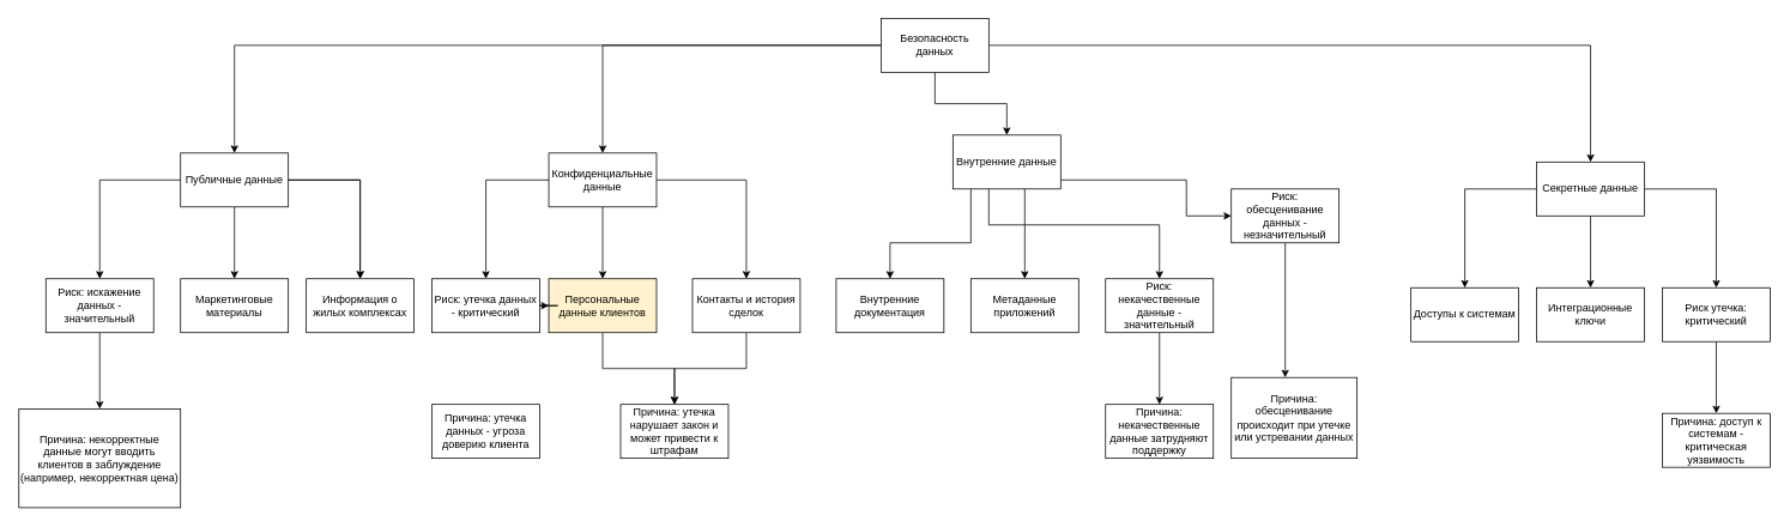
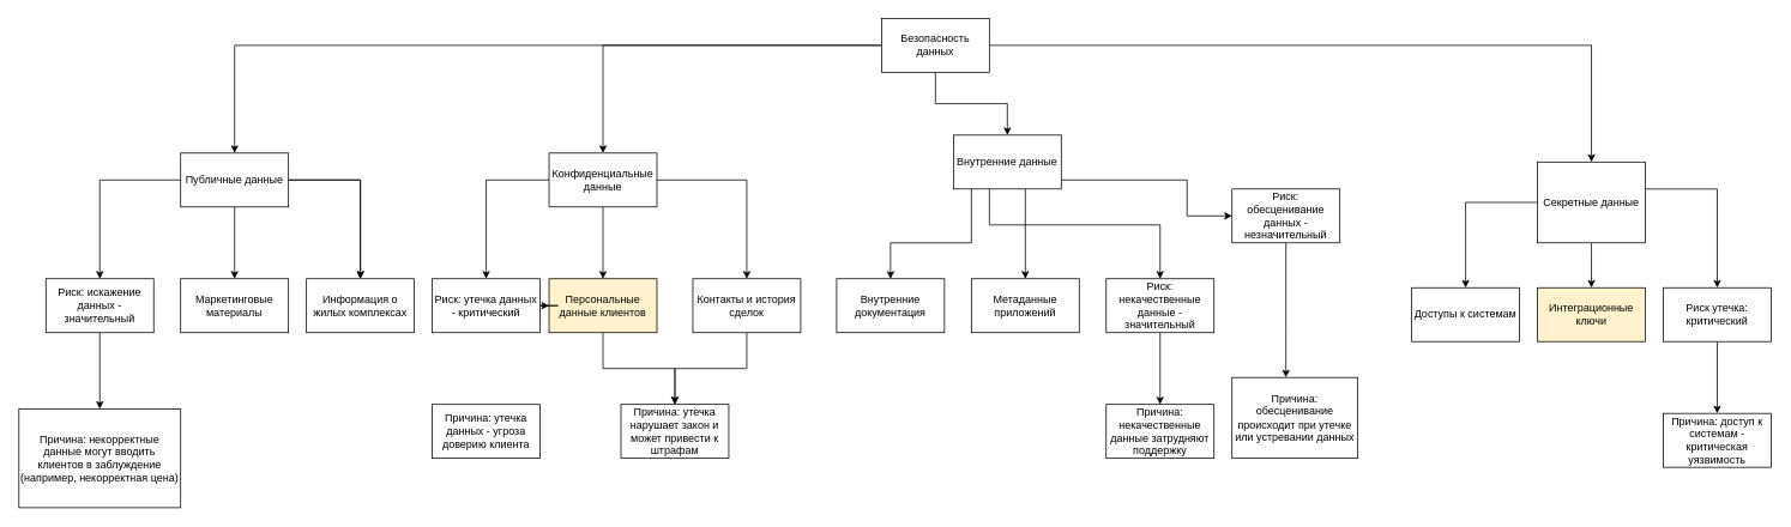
- <mxCell id="24" value="Секретные данные" style="whiteSpace=wrap;html=1;rounded=0;" vertex="1" parent="1"><mxGeometry x="1710" y="180" width="120" height="60" as="geometry" /></mxCell>
+ <mxCell id="24" value="Секретные данные" style="whiteSpace=wrap;html=1;rounded=0;" vertex="1" parent="1"><mxGeometry x="1710" y="180" width="120" height="90" as="geometry" /></mxCell>
- <mxCell id="47" value="Интеграционные ключи" style="whiteSpace=wrap;html=1;rounded=0;" vertex="1" parent="1"><mxGeometry x="1710" y="320" width="120" height="60" as="geometry" /></mxCell>
+ <mxCell id="47" value="Интеграционные ключи" style="whiteSpace=wrap;html=1;rounded=0;fillColor=#fff2cc;" vertex="1" parent="1"><mxGeometry x="1710" y="320" width="120" height="60" as="geometry" /></mxCell>
